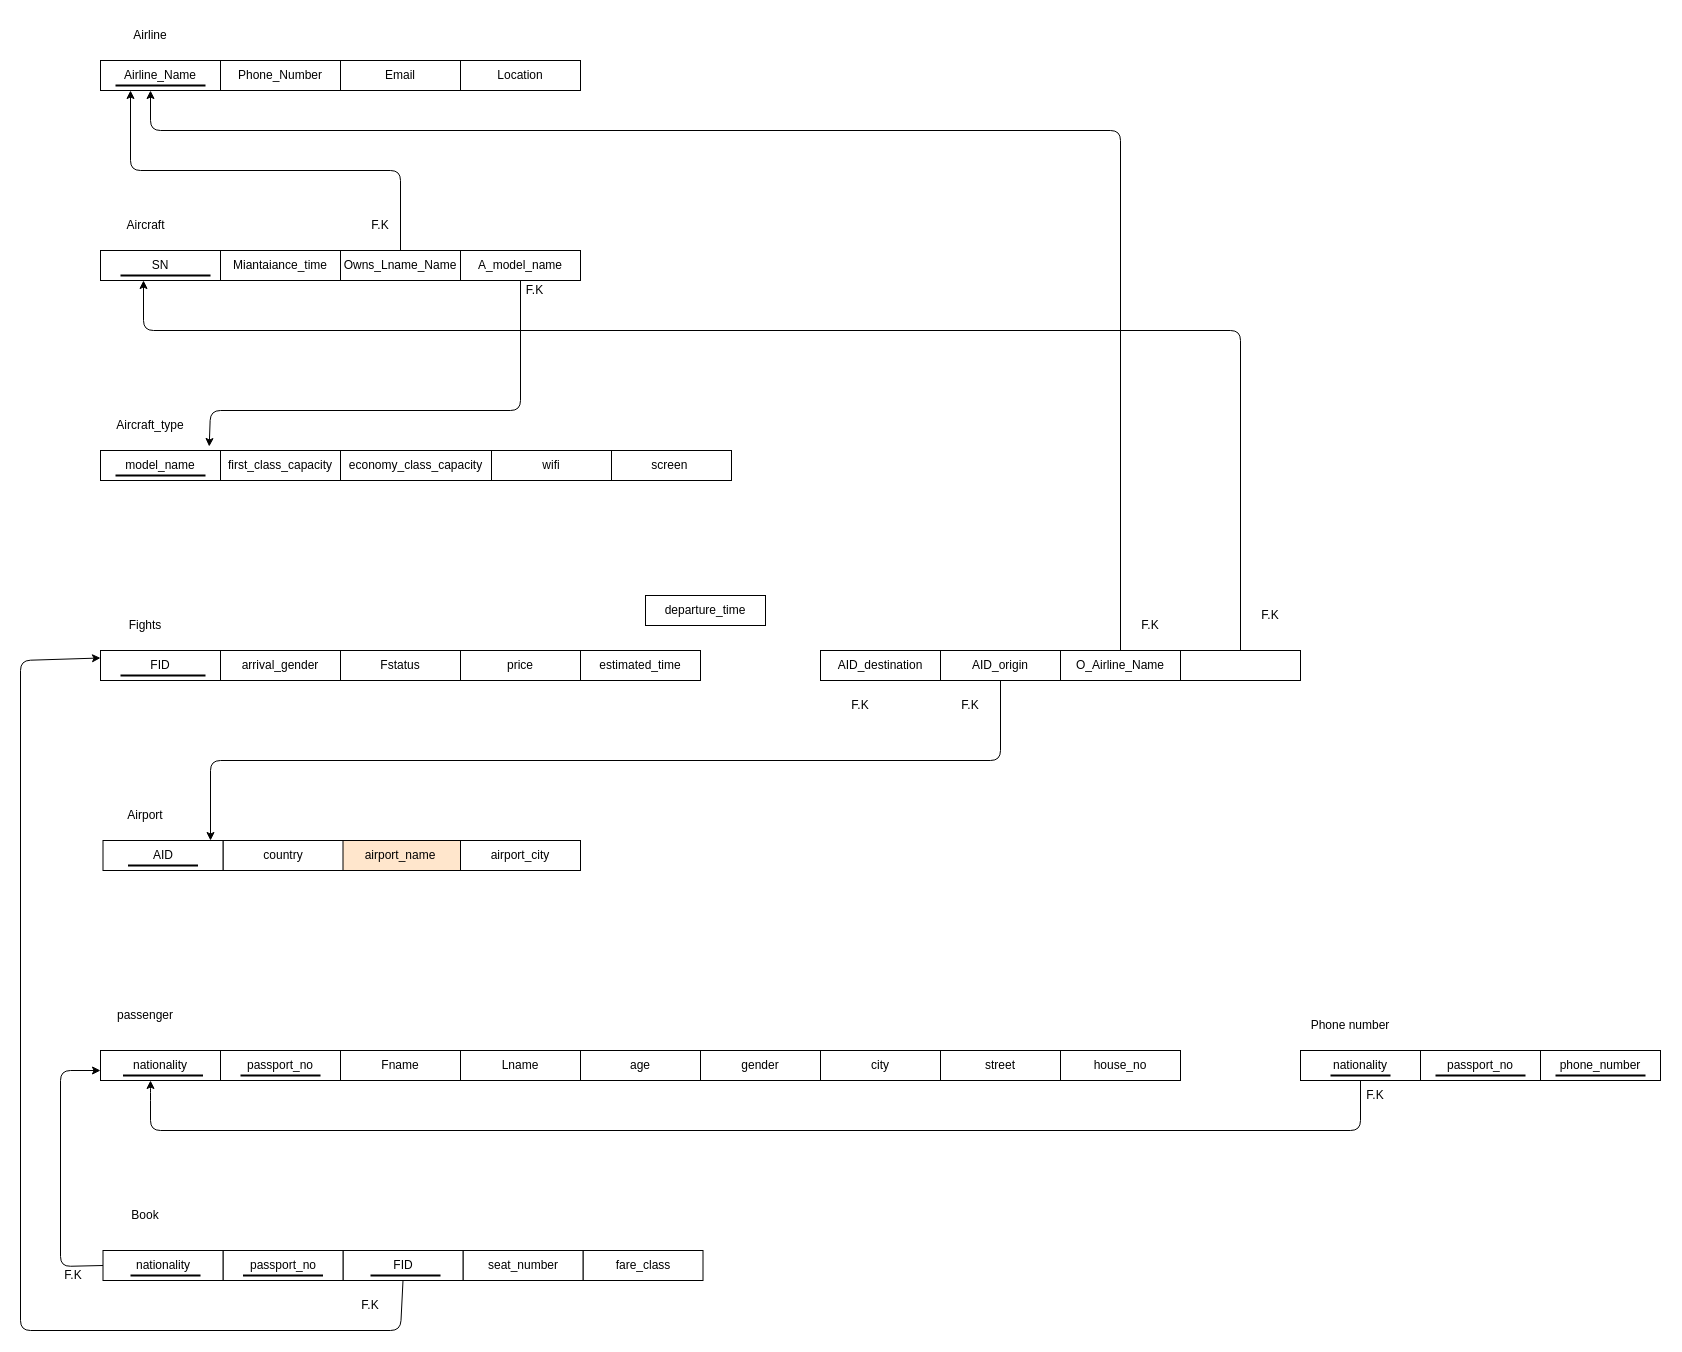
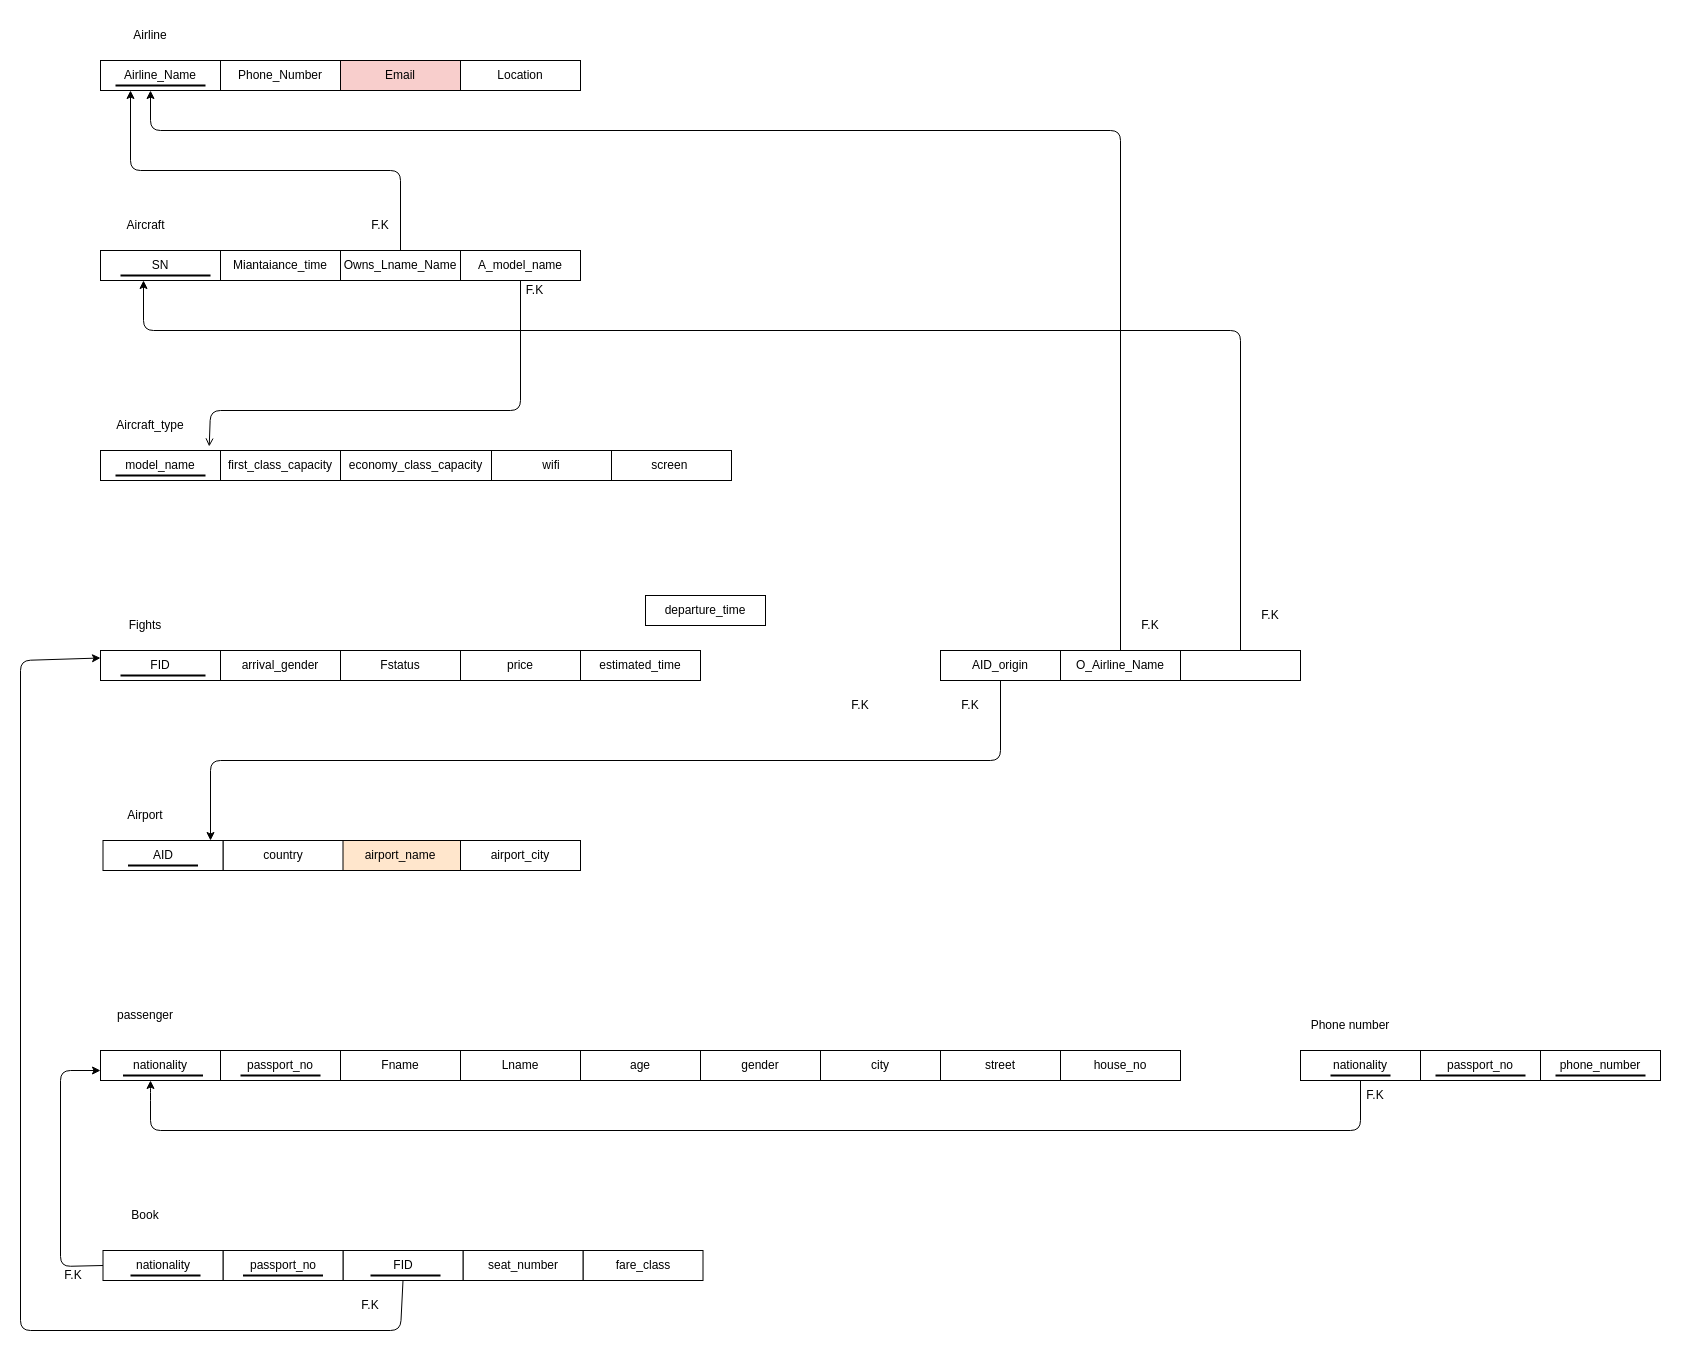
- <mxCell id="5" value="Email" style="rounded=0;whiteSpace=wrap;html=1;" parent="1" vertex="1"><mxGeometry x="340" y="60" width="120" height="30" as="geometry" /></mxCell>
+ <mxCell id="5" value="Email" style="rounded=0;whiteSpace=wrap;html=1;fillColor=#f8cecc;" parent="1" vertex="1"><mxGeometry x="340" y="60" width="120" height="30" as="geometry" /></mxCell>
- <mxCell id="81" style="edgeStyle=none;html=1;exitX=0.5;exitY=1;exitDx=0;exitDy=0;entryX=0.906;entryY=-0.133;entryDx=0;entryDy=0;entryPerimeter=0;" edge="1" parent="1" source="82" target="16"><mxGeometry relative="1" as="geometry"><mxPoint x="190" y="410" as="targetPoint" /><Array as="points"><mxPoint x="520" y="410" /><mxPoint x="210" y="410" /></Array></mxGeometry></mxCell>
+ <mxCell id="81" style="edgeStyle=none;html=1;exitX=0.5;exitY=1;exitDx=0;exitDy=0;entryX=0.906;entryY=-0.133;entryDx=0;entryDy=0;entryPerimeter=0;endArrow=open;" edge="1" parent="1" source="82" target="16"><mxGeometry relative="1" as="geometry"><mxPoint x="190" y="410" as="targetPoint" /><Array as="points"><mxPoint x="520" y="410" /><mxPoint x="210" y="410" /></Array></mxGeometry></mxCell>
- <mxCell id="54" value="AID_destination" style="rounded=0;whiteSpace=wrap;html=1;" vertex="1" parent="1"><mxGeometry x="820" y="650" width="120" height="30" as="geometry" /></mxCell>
